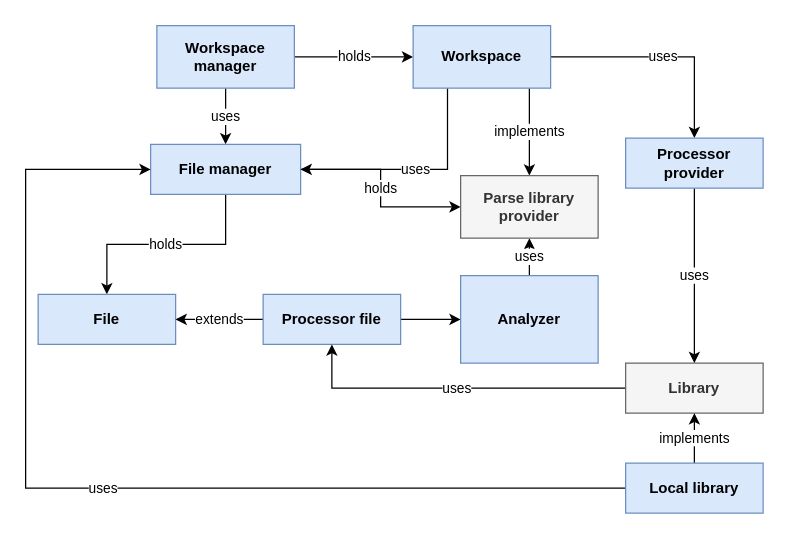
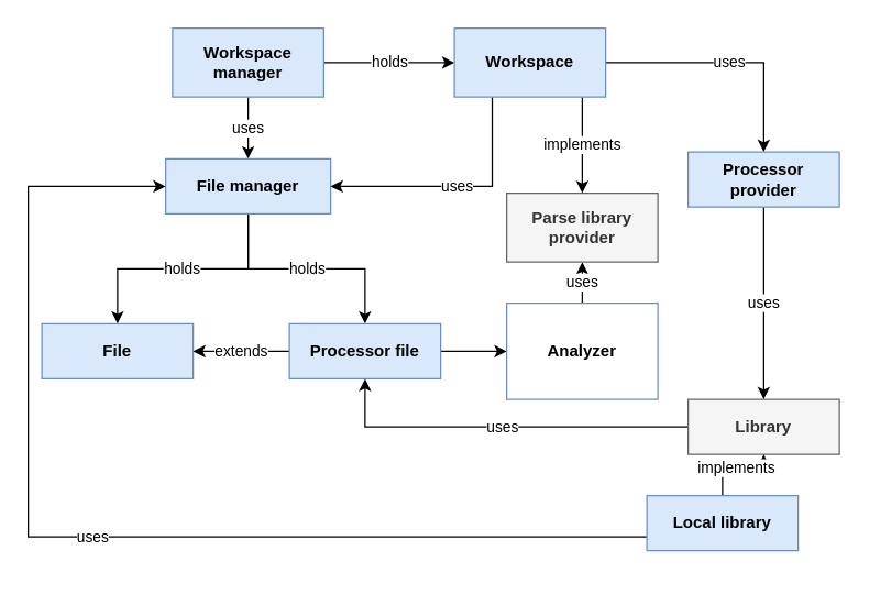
- <mxCell id="6" value="holds" style="edgeStyle=orthogonalEdgeStyle;rounded=0;orthogonalLoop=1;jettySize=auto;html=1;" parent="1" source="7" target="23" edge="1"><mxGeometry relative="1" as="geometry" /></mxCell>
+ <mxCell id="6" value="holds" style="edgeStyle=orthogonalEdgeStyle;rounded=0;orthogonalLoop=1;jettySize=auto;html=1;entryX=0.5;entryY=0;entryDx=0;entryDy=0;" parent="1" source="7" target="11" edge="1"><mxGeometry relative="1" as="geometry" /></mxCell>
- <mxCell id="17" value="Analyzer" style="rounded=0;whiteSpace=wrap;html=1;labelBackgroundColor=none;fillColor=#dae8fc;strokeColor=#6c8ebf;fontStyle=1" parent="1" vertex="1"><mxGeometry x="368" y="220" width="110" height="70" as="geometry" /></mxCell>
+ <mxCell id="17" value="Analyzer" style="rounded=0;whiteSpace=wrap;html=1;labelBackgroundColor=none;fillColor=#ffffff;strokeColor=#6c8ebf;fontStyle=1;" parent="1" vertex="1"><mxGeometry x="368" y="220" width="110" height="70" as="geometry" /></mxCell>
- <mxCell id="22" value="Local library" style="rounded=0;whiteSpace=wrap;html=1;labelBackgroundColor=none;fillColor=#dae8fc;strokeColor=#6c8ebf;fontStyle=1;" parent="1" vertex="1"><mxGeometry x="500" y="370" width="110" height="40" as="geometry" /></mxCell>
+ <mxCell id="22" value="Local library" style="rounded=0;whiteSpace=wrap;html=1;labelBackgroundColor=none;fillColor=#dae8fc;strokeColor=#6c8ebf;fontStyle=1;" parent="1" vertex="1"><mxGeometry x="470" y="360" width="110" height="40" as="geometry" /></mxCell>
